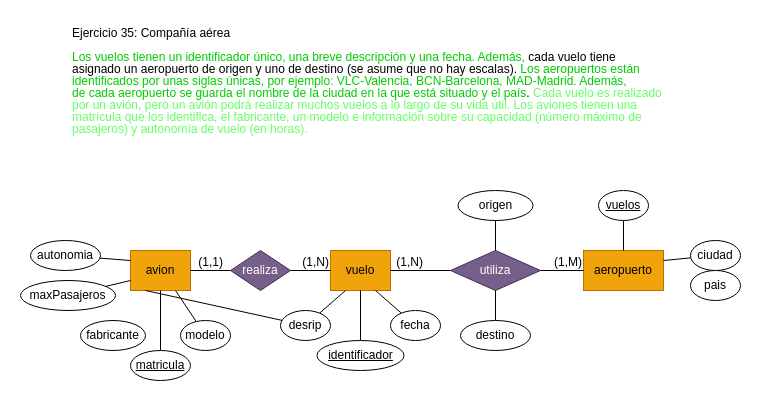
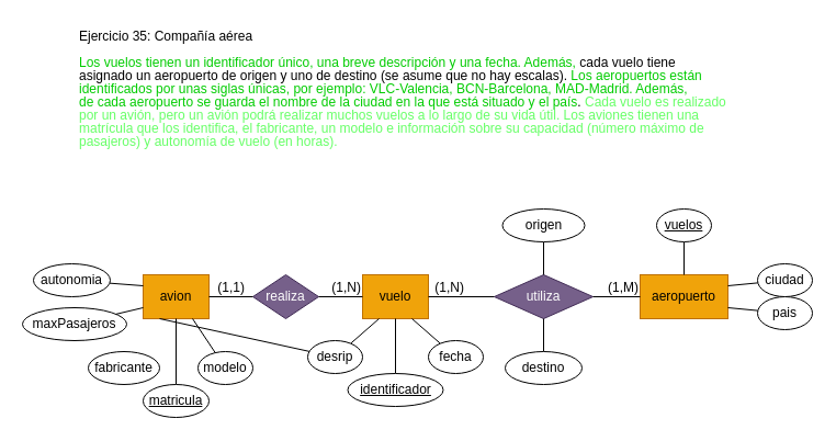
+ <mxCell id="29" value="" style="endArrow=none;html=1;rounded=0;exitX=1;exitY=0.75;exitDx=0;exitDy=0;" edge="1" target="30" parent="1" source="4"><mxGeometry relative="1" as="geometry"><mxPoint x="663" y="305" as="sourcePoint" /><mxPoint x="723" y="305" as="targetPoint" /></mxGeometry></mxCell>
